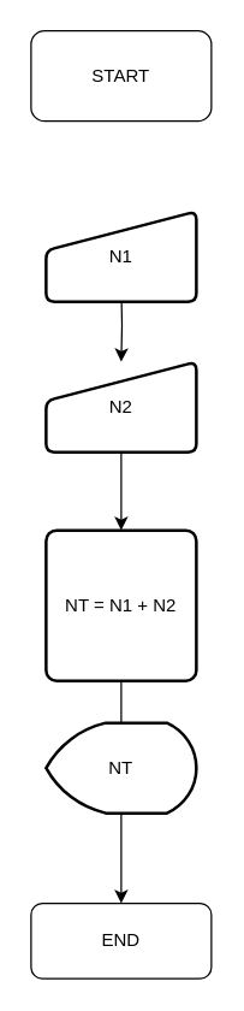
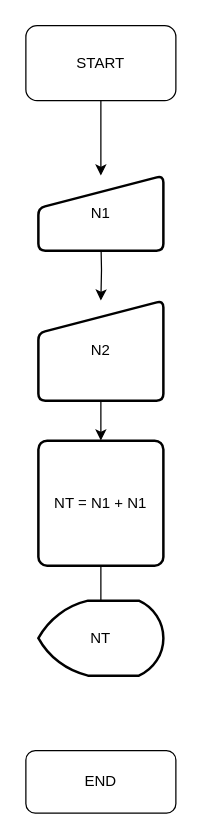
+ <mxCell id="2" value="" style="edgeStyle=orthogonalEdgeStyle;rounded=0;orthogonalLoop=1;jettySize=auto;html=1;" edge="1" parent="1" source="3" target="5"><mxGeometry relative="1" as="geometry" /></mxCell>
- <mxCell id="7" value="N2" style="html=1;strokeWidth=2;shape=manualInput;whiteSpace=wrap;rounded=1;size=26;arcSize=11;" vertex="1" parent="1"><mxGeometry x="30" y="240" width="100" height="60" as="geometry" /></mxCell>
+ <mxCell id="7" value="N2" style="html=1;strokeWidth=2;shape=manualInput;whiteSpace=wrap;rounded=1;size=26;arcSize=11;" vertex="1" parent="1"><mxGeometry x="30" y="240" width="100" height="80" as="geometry" /></mxCell>
- <mxCell id="9" value="NT = N1 + N2" style="rounded=1;whiteSpace=wrap;html=1;absoluteArcSize=1;arcSize=14;strokeWidth=2;" vertex="1" parent="1"><mxGeometry x="30" y="352" width="100" height="100" as="geometry" /></mxCell>
+ <mxCell id="9" value="NT = N1 + N1" style="rounded=1;whiteSpace=wrap;html=1;absoluteArcSize=1;arcSize=14;strokeWidth=2;" vertex="1" parent="1"><mxGeometry x="30" y="352" width="100" height="100" as="geometry" /></mxCell>
- <mxCell id="11" value="" style="edgeStyle=orthogonalEdgeStyle;rounded=0;orthogonalLoop=1;jettySize=auto;html=1;" edge="1" parent="1" source="12" target="10"><mxGeometry relative="1" as="geometry" /></mxCell>
